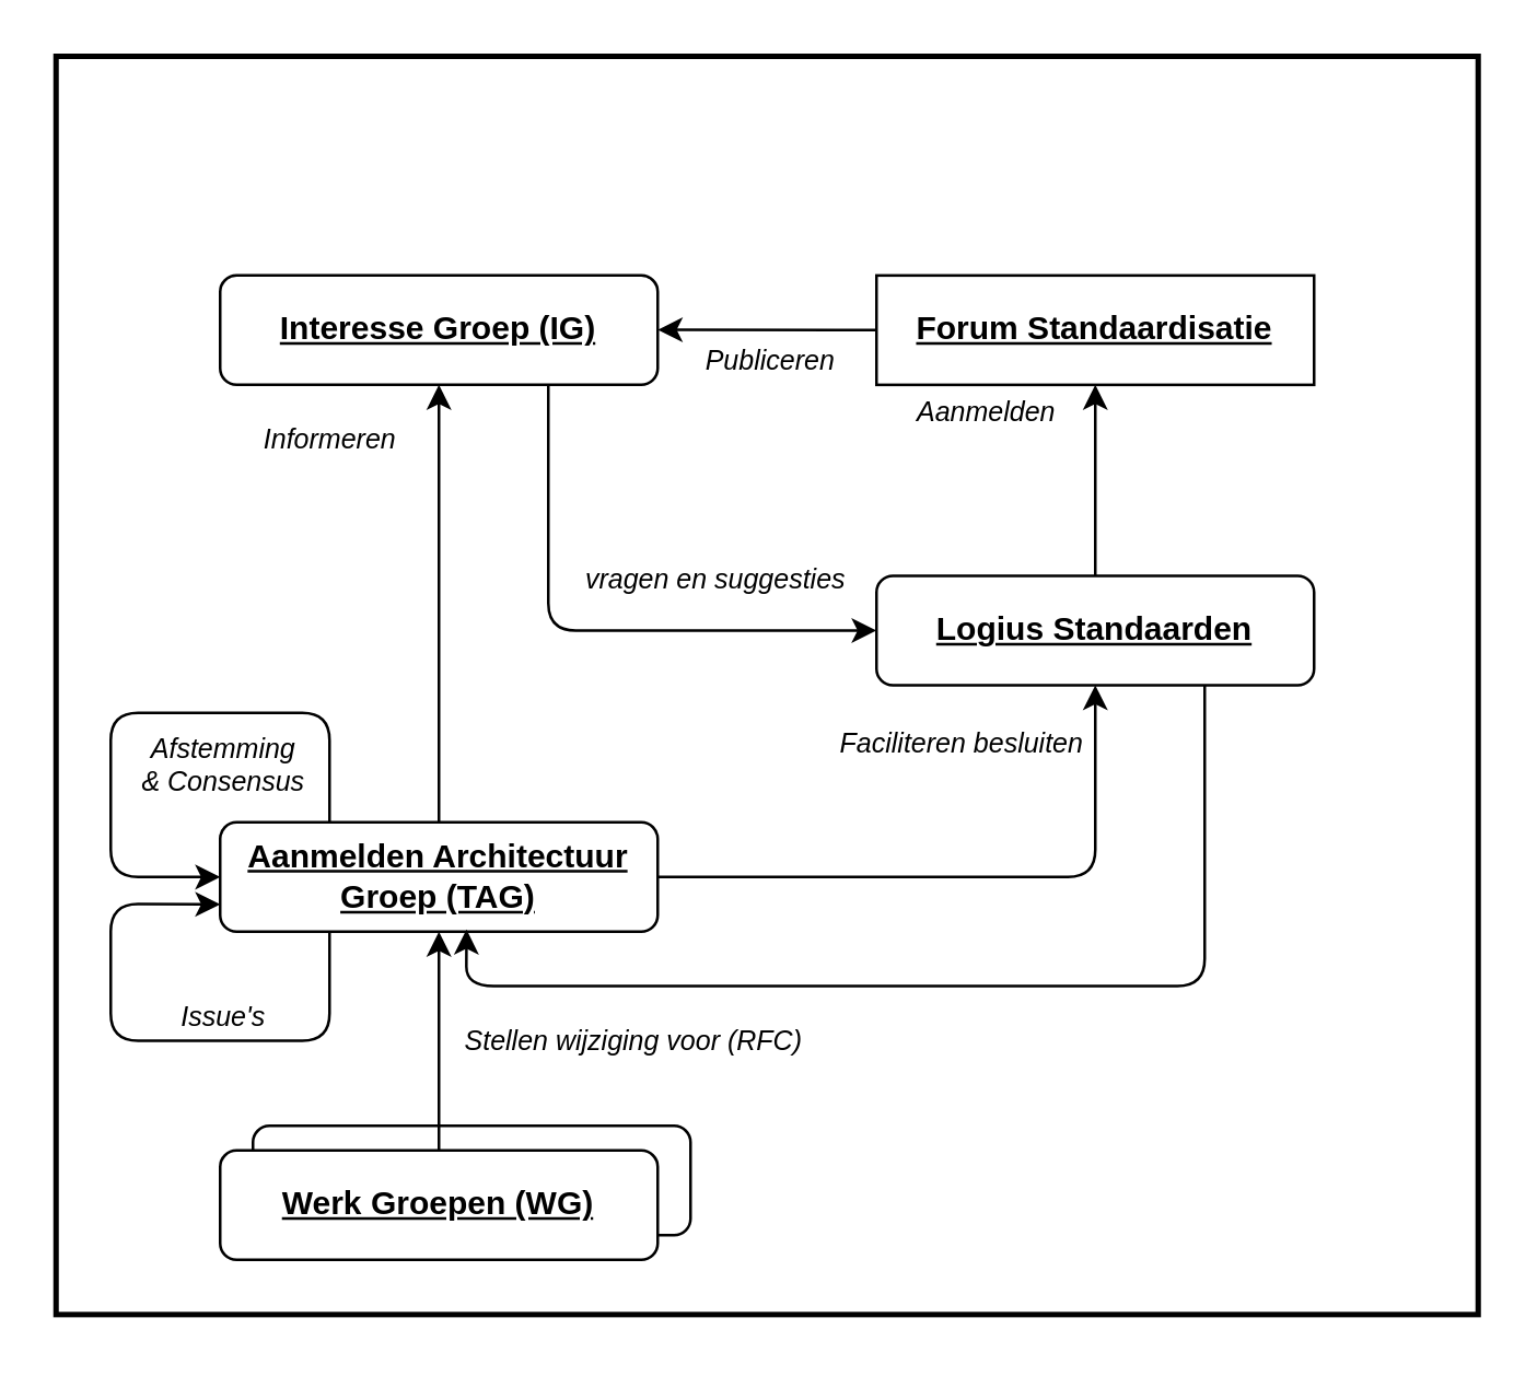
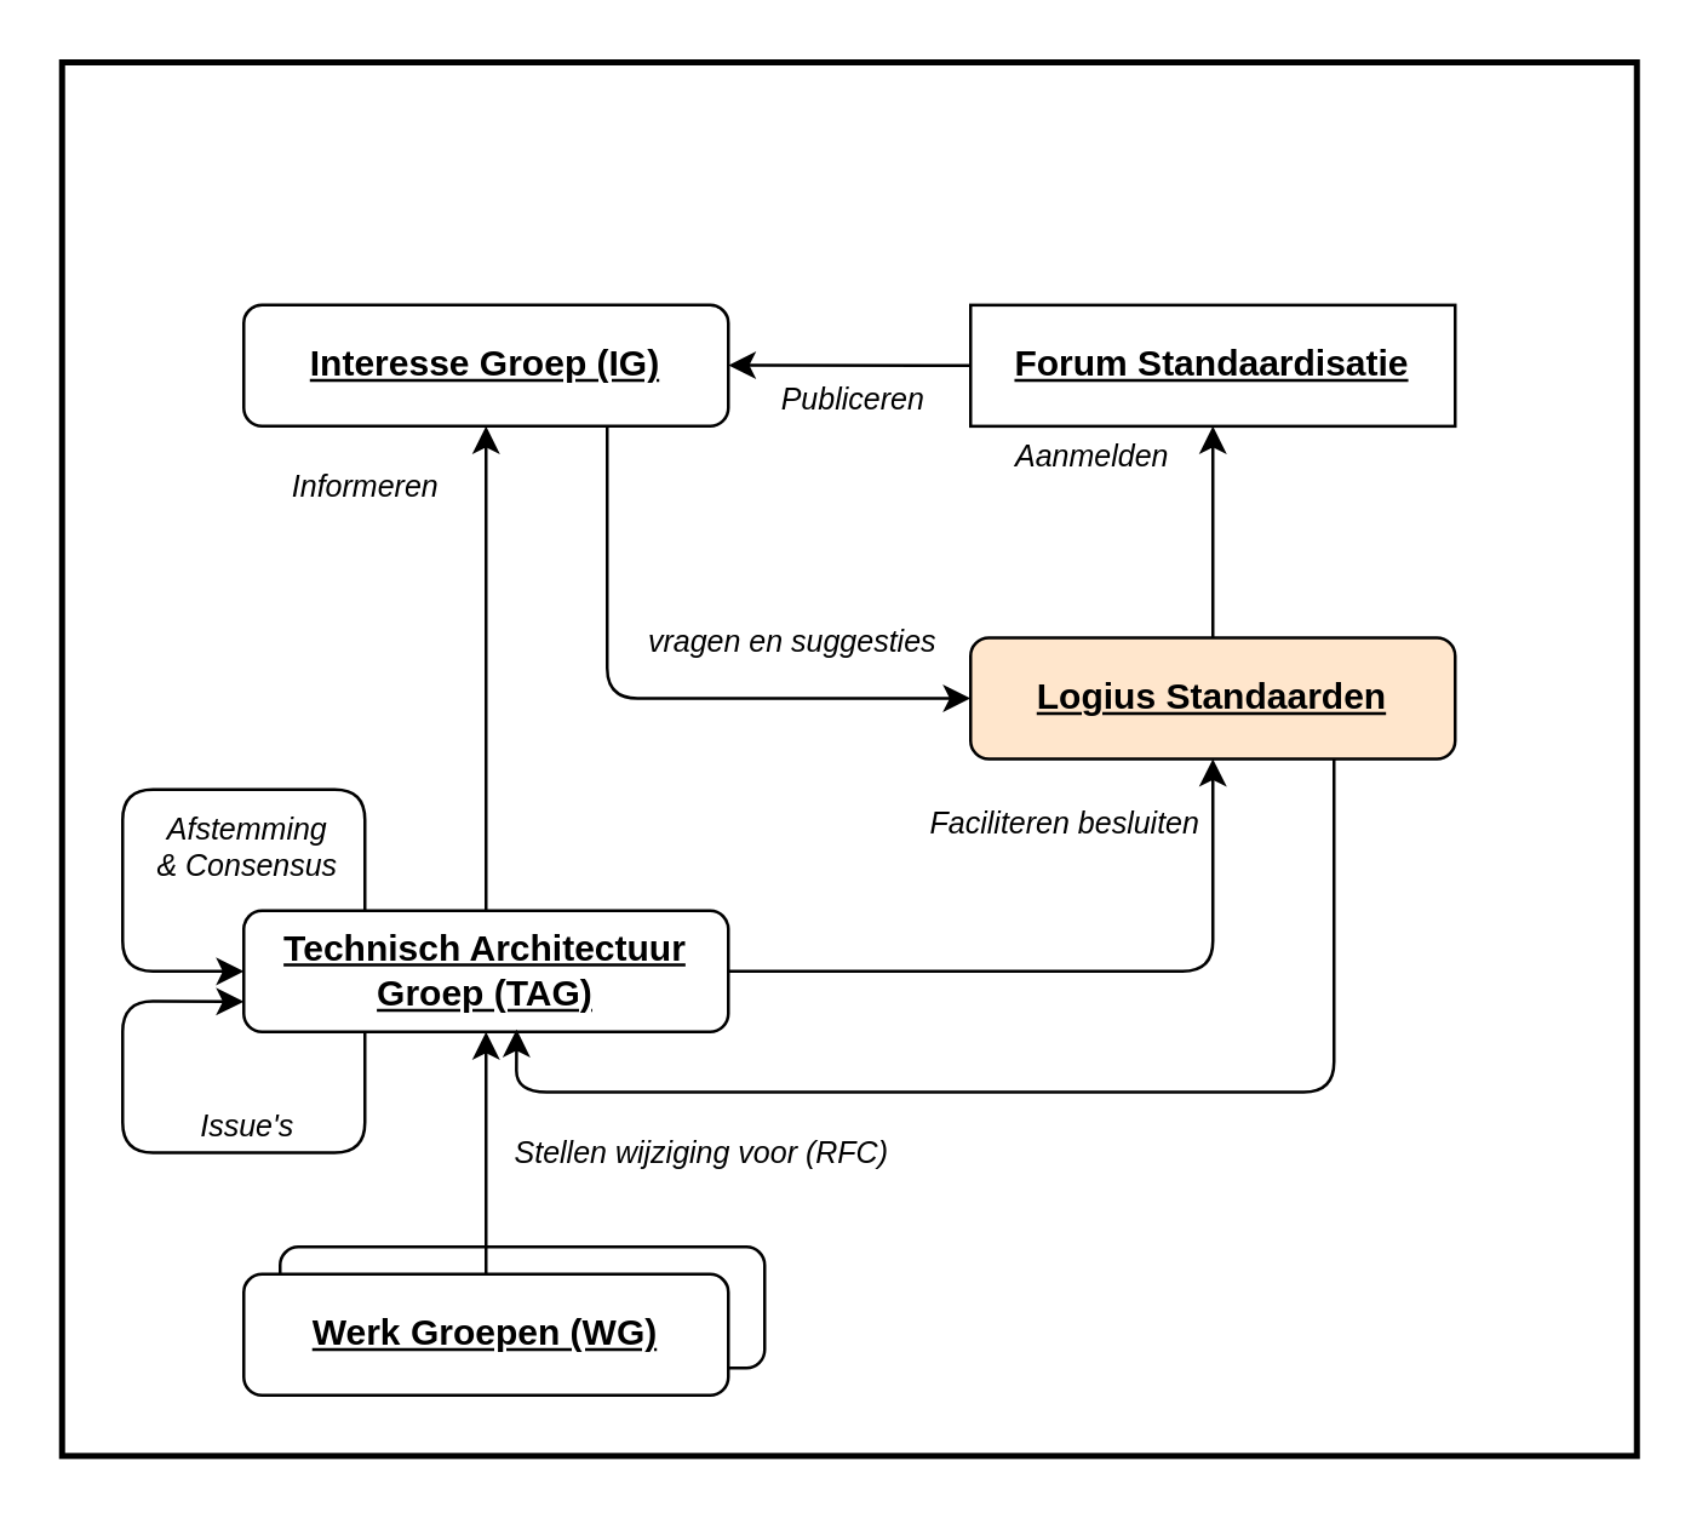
- <mxCell id="10" value="Logius Standaarden" style="rounded=1;whiteSpace=wrap;html=1;fontStyle=5" parent="1" vertex="1"><mxGeometry x="320" y="210" width="160" height="40" as="geometry" /></mxCell>
+ <mxCell id="10" value="Logius Standaarden" style="rounded=1;whiteSpace=wrap;html=1;fontStyle=5;fillColor=#ffe6cc;" parent="1" vertex="1"><mxGeometry x="320" y="210" width="160" height="40" as="geometry" /></mxCell>
- <mxCell id="3" value="Aanmelden Architectuur Groep (TAG)" style="rounded=1;whiteSpace=wrap;html=1;fontStyle=5" parent="1" vertex="1"><mxGeometry x="80" y="300.14" width="160" height="40" as="geometry" /></mxCell>
+ <mxCell id="3" value="Technisch Architectuur Groep (TAG)" style="rounded=1;whiteSpace=wrap;html=1;fontStyle=5" parent="1" vertex="1"><mxGeometry x="80" y="300.14" width="160" height="40" as="geometry" /></mxCell>
